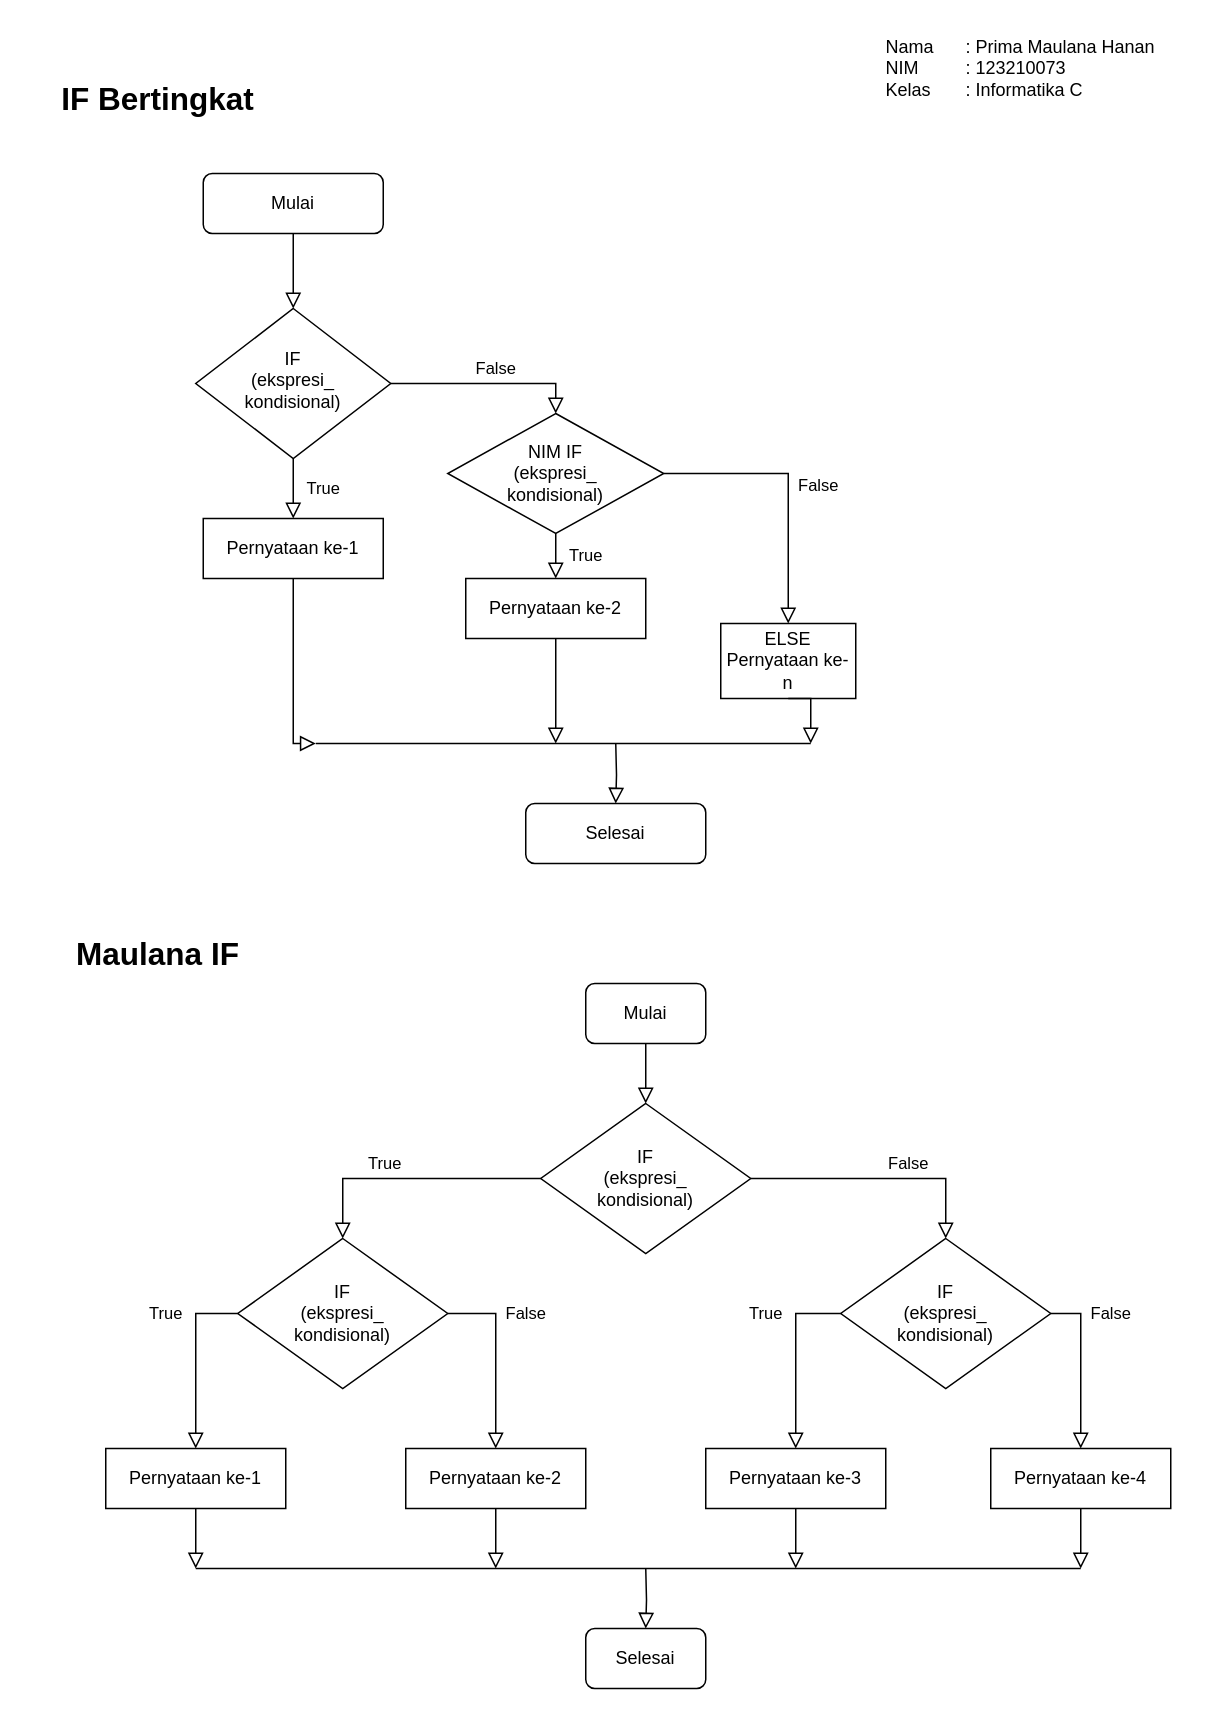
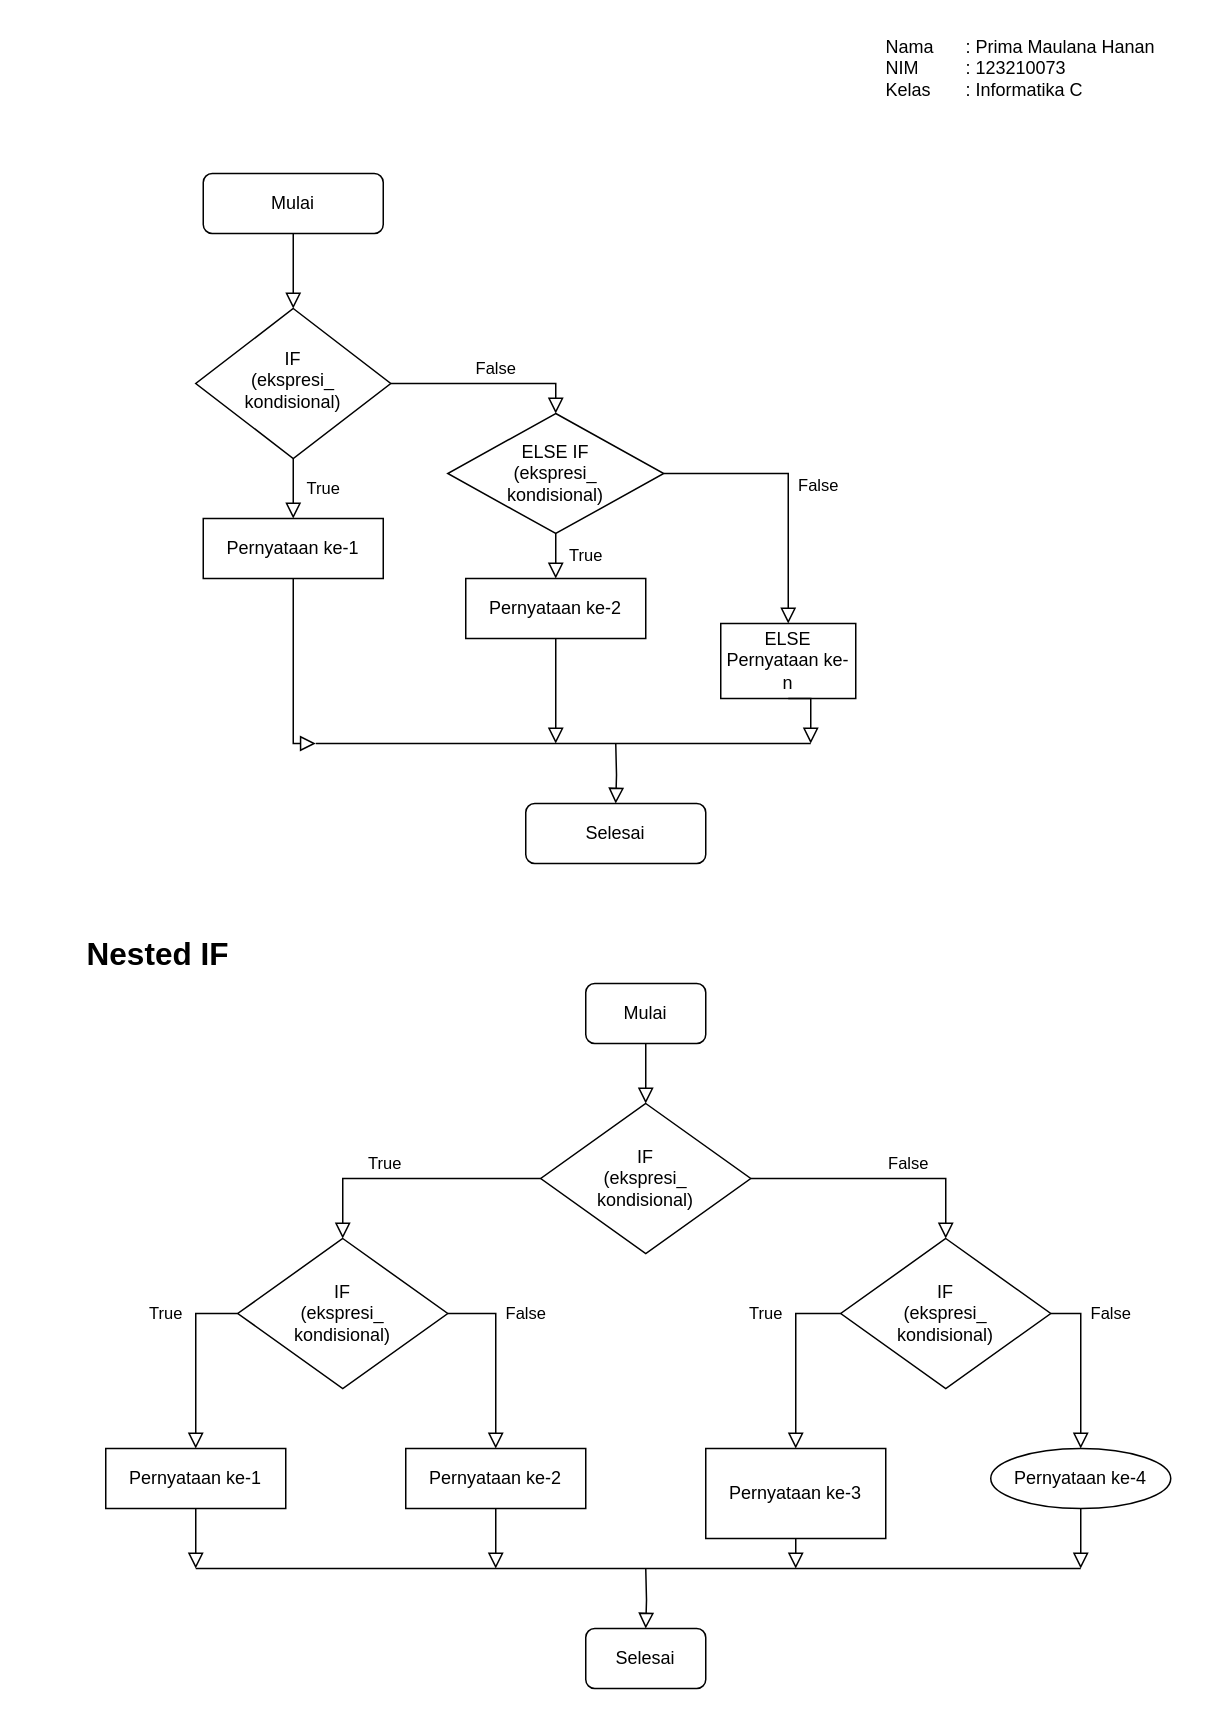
- <mxCell id="20" value="&lt;b&gt;&lt;font style=&quot;font-size: 21px&quot;&gt;IF Bertingkat&lt;/font&gt;&lt;/b&gt;" style="text;html=1;strokeColor=none;fillColor=none;align=center;verticalAlign=middle;whiteSpace=wrap;rounded=0;" vertex="1" parent="1"><mxGeometry x="20" width="170" height="60" as="geometry" y="35" /></mxCell>
- <mxCell id="8" value="NIM IF&lt;br&gt;(ekspresi_&lt;br&gt;kondisional)" style="rhombus;whiteSpace=wrap;html=1;rounded=0;" vertex="1" parent="1"><mxGeometry x="298" y="275" width="144" height="80" as="geometry" /></mxCell>
+ <mxCell id="8" value="ELSE IF&lt;br&gt;(ekspresi_&lt;br&gt;kondisional)" style="rhombus;whiteSpace=wrap;html=1;rounded=0;" vertex="1" parent="1"><mxGeometry x="298" y="275" width="144" height="80" as="geometry" /></mxCell>
- <mxCell id="19" value="&lt;b&gt;&lt;font style=&quot;font-size: 21px&quot;&gt;Maulana IF&lt;/font&gt;&lt;/b&gt;" style="text;html=1;strokeColor=none;fillColor=none;align=center;verticalAlign=middle;whiteSpace=wrap;rounded=0;" vertex="1" parent="1"><mxGeometry x="20" y="605" width="170" height="60" as="geometry" /></mxCell>
+ <mxCell id="19" value="&lt;b&gt;&lt;font style=&quot;font-size: 21px&quot;&gt;Nested IF&lt;/font&gt;&lt;/b&gt;" style="text;html=1;strokeColor=none;fillColor=none;align=center;verticalAlign=middle;whiteSpace=wrap;rounded=0;" vertex="1" parent="1"><mxGeometry x="20" y="605" width="170" height="60" as="geometry" /></mxCell>
- <mxCell id="31" value="Pernyataan ke-3" style="rounded=0;whiteSpace=wrap;html=1;fontSize=12;glass=0;strokeWidth=1;shadow=0;" vertex="1" parent="1"><mxGeometry x="470" y="965" width="120" height="40" as="geometry" /></mxCell>
+ <mxCell id="31" value="Pernyataan ke-3" style="rounded=0;whiteSpace=wrap;html=1;fontSize=12;glass=0;strokeWidth=1;shadow=0;" vertex="1" parent="1"><mxGeometry x="470" y="965" width="120" height="60" as="geometry" /></mxCell>
- <mxCell id="32" value="Pernyataan ke-4" style="rounded=0;whiteSpace=wrap;html=1;fontSize=12;glass=0;strokeWidth=1;shadow=0;" vertex="1" parent="1"><mxGeometry x="660" y="965" width="120" height="40" as="geometry" /></mxCell>
+ <mxCell id="32" value="Pernyataan ke-4" style="ellipse;whiteSpace=wrap;html=1;fontSize=12;glass=0;strokeWidth=1;shadow=0;" vertex="1" parent="1"><mxGeometry x="660" y="965" width="120" height="40" as="geometry" /></mxCell>
